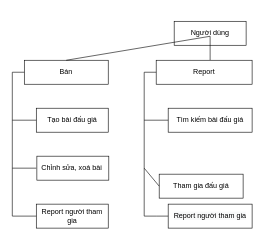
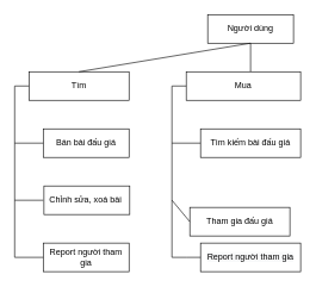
- <mxCell id="2" value="Người dùng" style="rounded=0;whiteSpace=wrap;html=1;" vertex="1" parent="1"><mxGeometry x="290" y="35" width="120" height="40" as="geometry" /></mxCell>
+ <mxCell id="2" value="Người dùng" style="rounded=0;whiteSpace=wrap;html=1;" vertex="1" parent="1"><mxGeometry x="290" y="20" width="120" height="40" as="geometry" /></mxCell>
- <mxCell id="3" value="Bán" style="rounded=0;whiteSpace=wrap;html=1;" vertex="1" parent="1"><mxGeometry x="40" y="100" width="140" height="40" as="geometry" /></mxCell>
+ <mxCell id="3" value="Tìm" style="rounded=0;whiteSpace=wrap;html=1;" vertex="1" parent="1"><mxGeometry x="40" y="100" width="140" height="40" as="geometry" /></mxCell>
- <mxCell id="5" value="Report" style="rounded=0;whiteSpace=wrap;html=1;" vertex="1" parent="1"><mxGeometry x="260" y="100" width="160" height="40" as="geometry" /></mxCell>
+ <mxCell id="5" value="Mua" style="rounded=0;whiteSpace=wrap;html=1;" vertex="1" parent="1"><mxGeometry x="260" y="100" width="160" height="40" as="geometry" /></mxCell>
- <mxCell id="6" value="Tạo bài đấu giá" style="rounded=0;whiteSpace=wrap;html=1;" vertex="1" parent="1"><mxGeometry x="60" y="180" width="120" height="40" as="geometry" /></mxCell>
+ <mxCell id="6" value="Bán bài đấu giá" style="rounded=0;whiteSpace=wrap;html=1;" vertex="1" parent="1"><mxGeometry x="60" y="180" width="120" height="40" as="geometry" /></mxCell>
